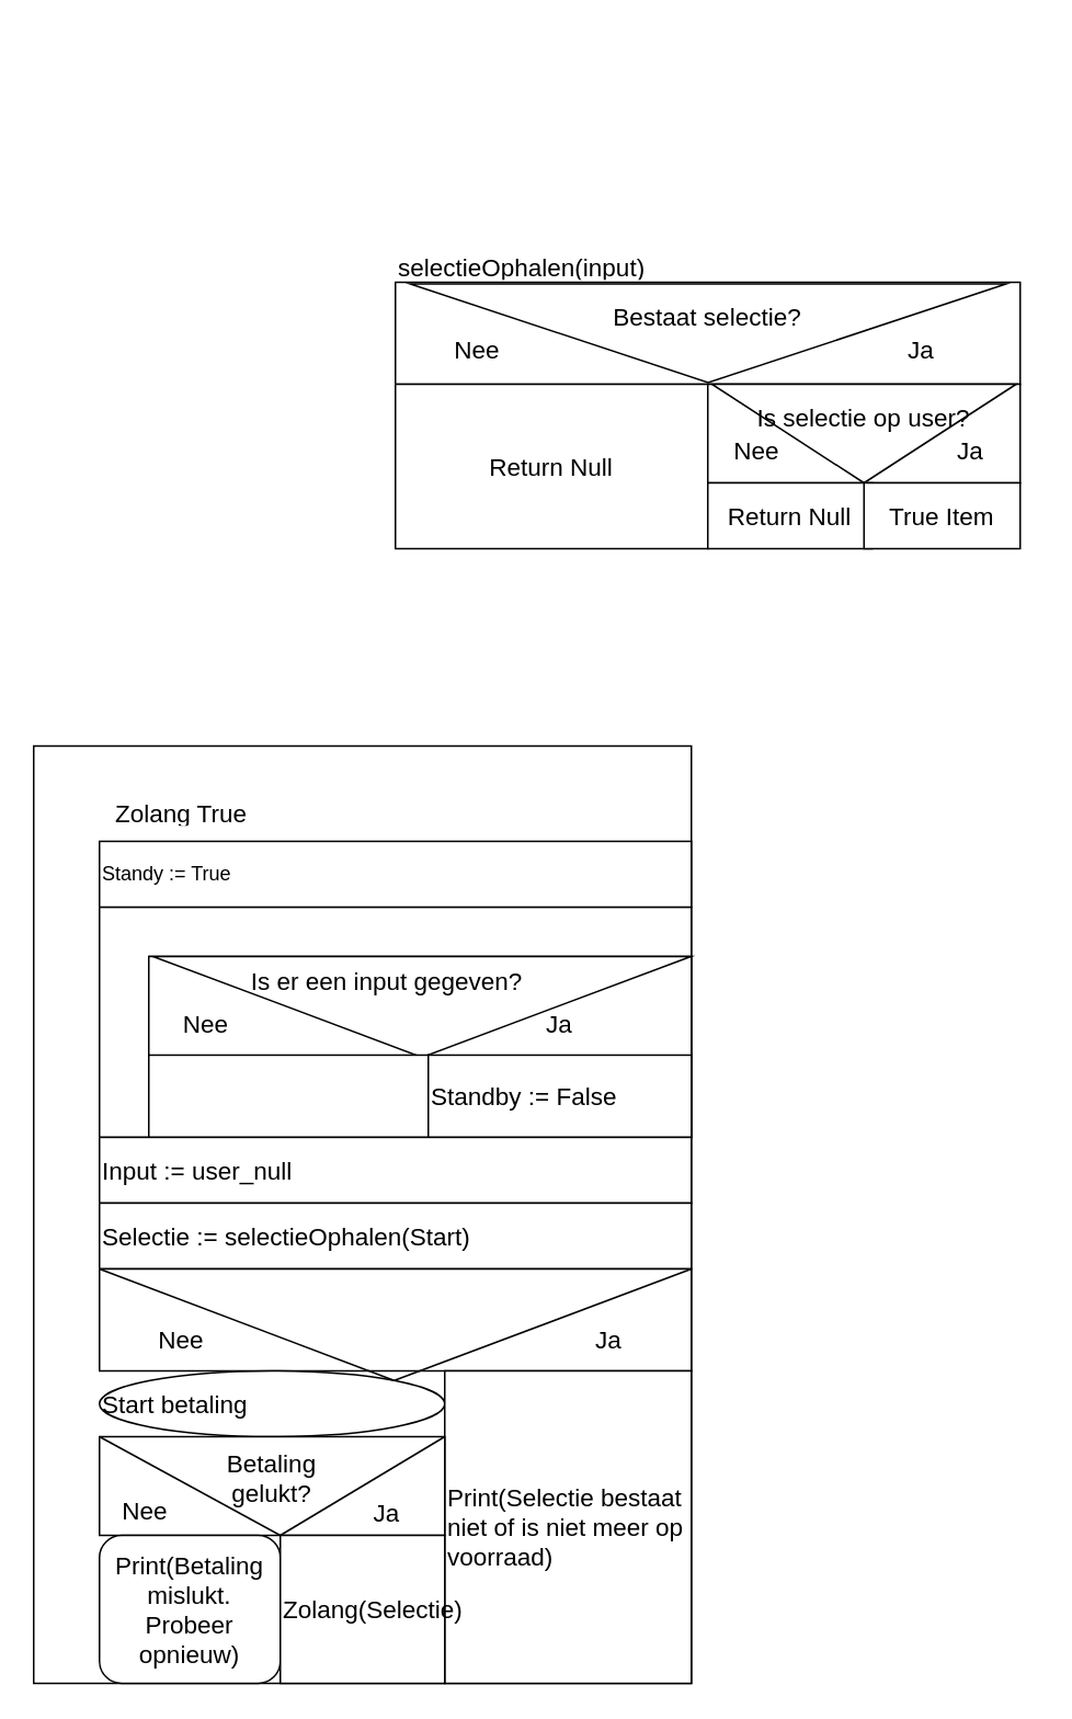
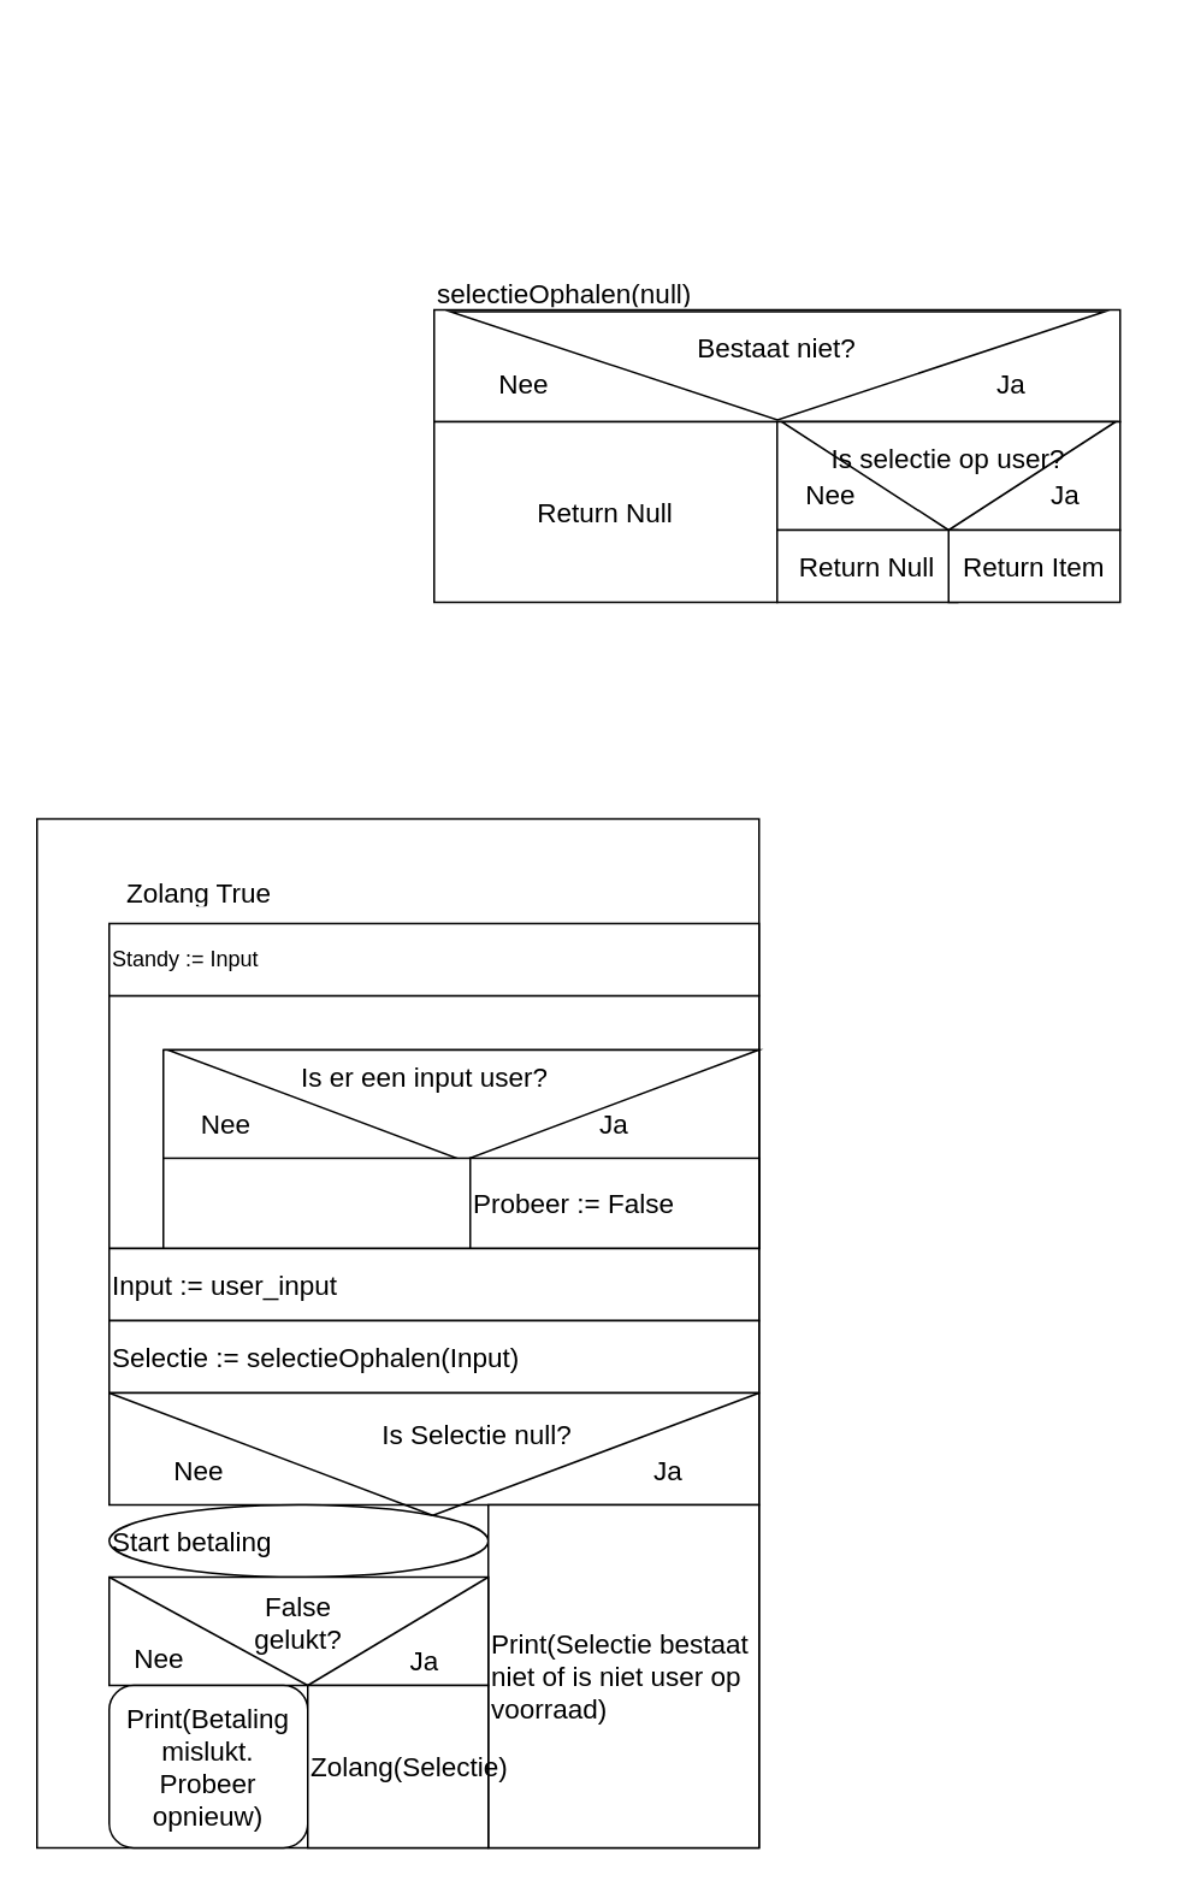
- <mxCell id="15" value="selectieOphalen(input)" style="text;html=1;strokeColor=none;fillColor=none;align=left;verticalAlign=middle;whiteSpace=wrap;overflow=hidden;fontSize=15;" vertex="1" parent="1"><mxGeometry x="240" y="150.96" width="250" height="20" as="geometry" /></mxCell>
+ <mxCell id="15" value="selectieOphalen(null)" style="text;html=1;strokeColor=none;fillColor=none;align=left;verticalAlign=middle;whiteSpace=wrap;overflow=hidden;fontSize=15;" vertex="1" parent="1"><mxGeometry x="240" y="150.96" width="250" height="20" as="geometry" /></mxCell>
- <mxCell id="17" value="Bestaat selectie?" style="text;html=1;strokeColor=none;fillColor=none;align=center;verticalAlign=middle;whiteSpace=wrap;overflow=hidden;fontSize=15;" vertex="1" parent="1"><mxGeometry x="370.19" y="180.96" width="120" height="20" as="geometry" /></mxCell>
+ <mxCell id="17" value="Bestaat niet?" style="text;html=1;strokeColor=none;fillColor=none;align=center;verticalAlign=middle;whiteSpace=wrap;overflow=hidden;fontSize=15;" vertex="1" parent="1"><mxGeometry x="370.19" y="180.96" width="120" height="20" as="geometry" /></mxCell>
- <mxCell id="27" value="True Item" style="rounded=0;whiteSpace=wrap;html=1;fontSize=15;" vertex="1" parent="1"><mxGeometry x="525" y="293" width="95" height="40" as="geometry" /></mxCell>
+ <mxCell id="27" value="Return Item" style="rounded=0;whiteSpace=wrap;html=1;fontSize=15;" vertex="1" parent="1"><mxGeometry x="525" y="293" width="95" height="40" as="geometry" /></mxCell>
- <mxCell id="4" value="Standy := True" style="rounded=0;whiteSpace=wrap;html=1;align=left;verticalAlign=middle;" vertex="1" parent="1"><mxGeometry x="60" y="510.96" width="360" height="40" as="geometry" /></mxCell>
+ <mxCell id="4" value="Standy := Input" style="rounded=0;whiteSpace=wrap;html=1;align=left;verticalAlign=middle;" vertex="1" parent="1"><mxGeometry x="60" y="510.96" width="360" height="40" as="geometry" /></mxCell>
- <mxCell id="7" value="Is er een input gegeven?" style="text;html=1;strokeColor=none;fillColor=none;align=center;verticalAlign=middle;whiteSpace=wrap;overflow=hidden;fontSize=15;" vertex="1" parent="1"><mxGeometry x="130" y="580.96" width="210" height="30" as="geometry" /></mxCell>
+ <mxCell id="7" value="Is er een input user?" style="text;html=1;strokeColor=none;fillColor=none;align=center;verticalAlign=middle;whiteSpace=wrap;overflow=hidden;fontSize=15;" vertex="1" parent="1"><mxGeometry x="130" y="580.96" width="210" height="30" as="geometry" /></mxCell>
- <mxCell id="11" value="Standby := False" style="rounded=0;whiteSpace=wrap;html=1;align=left;fontSize=15;verticalAlign=middle;" vertex="1" parent="1"><mxGeometry x="260" y="640.96" width="160" height="50" as="geometry" /></mxCell>
+ <mxCell id="11" value="Probeer := False" style="rounded=0;whiteSpace=wrap;html=1;align=left;fontSize=15;verticalAlign=middle;" vertex="1" parent="1"><mxGeometry x="260" y="640.96" width="160" height="50" as="geometry" /></mxCell>
- <mxCell id="12" value="Input := user_null" style="rounded=0;whiteSpace=wrap;html=1;align=left;fontSize=15;verticalAlign=middle;" vertex="1" parent="1"><mxGeometry x="60" y="690.96" width="360" height="40" as="geometry" /></mxCell>
+ <mxCell id="12" value="Input := user_input" style="rounded=0;whiteSpace=wrap;html=1;align=left;fontSize=15;verticalAlign=middle;" vertex="1" parent="1"><mxGeometry x="60" y="690.96" width="360" height="40" as="geometry" /></mxCell>
- <mxCell id="13" value="Selectie := selectieOphalen(Start)" style="rounded=0;whiteSpace=wrap;html=1;align=left;fontSize=15;verticalAlign=middle;" vertex="1" parent="1"><mxGeometry x="60" y="730.96" width="360" height="40" as="geometry" /></mxCell>
+ <mxCell id="13" value="Selectie := selectieOphalen(Input)" style="rounded=0;whiteSpace=wrap;html=1;align=left;fontSize=15;verticalAlign=middle;" vertex="1" parent="1"><mxGeometry x="60" y="730.96" width="360" height="40" as="geometry" /></mxCell>
+ <mxCell id="29" value="Is Selectie null?" style="text;html=1;strokeColor=none;fillColor=none;align=center;verticalAlign=middle;whiteSpace=wrap;overflow=hidden;fontSize=15;" vertex="1" parent="1"><mxGeometry x="198.26" y="783" width="131.74" height="20" as="geometry" /></mxCell>
- <mxCell id="35" value="Betaling gelukt?" style="text;html=1;strokeColor=none;fillColor=none;align=center;verticalAlign=middle;whiteSpace=wrap;overflow=hidden;fontSize=15;" vertex="1" parent="1"><mxGeometry x="120" y="873" width="90" height="50" as="geometry" /></mxCell>
+ <mxCell id="35" value="False gelukt?" style="text;html=1;strokeColor=none;fillColor=none;align=center;verticalAlign=middle;whiteSpace=wrap;overflow=hidden;fontSize=15;" vertex="1" parent="1"><mxGeometry x="120" y="873" width="90" height="50" as="geometry" /></mxCell>
- <mxCell id="33" value="Print(Selectie bestaat niet of is niet meer op voorraad)" style="rounded=0;whiteSpace=wrap;html=1;fontSize=15;align=left;verticalAlign=middle;" vertex="1" parent="1"><mxGeometry x="270" y="833" width="150" height="190" as="geometry" /></mxCell>
+ <mxCell id="33" value="Print(Selectie bestaat niet of is niet user op voorraad)" style="rounded=0;whiteSpace=wrap;html=1;fontSize=15;align=left;verticalAlign=middle;" vertex="1" parent="1"><mxGeometry x="270" y="833" width="150" height="190" as="geometry" /></mxCell>
